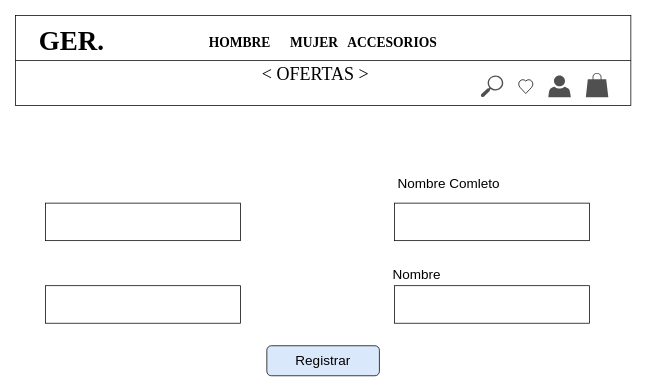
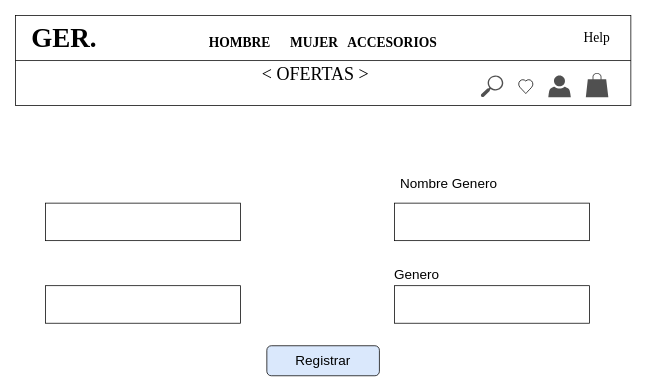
+ <mxCell id="10" value="Help" style="text;html=1;strokeColor=none;fillColor=none;align=center;verticalAlign=middle;whiteSpace=wrap;rounded=0;fontFamily=Tahoma;fontSize=18;" parent="1" vertex="1"><mxGeometry x="765" y="35" width="60" height="30" as="geometry" /></mxCell>
- <mxCell id="4" value="&lt;b&gt;&lt;font style=&quot;font-size: 36px&quot; face=&quot;Tahoma&quot;&gt;GER.&lt;/font&gt;&lt;/b&gt;" style="text;html=1;strokeColor=none;fillColor=none;align=center;verticalAlign=middle;whiteSpace=wrap;rounded=0;" parent="1" vertex="1"><mxGeometry x="40" y="25" width="110" height="60" as="geometry" /></mxCell>
+ <mxCell id="4" value="&lt;b&gt;&lt;font style=&quot;font-size: 36px&quot; face=&quot;Tahoma&quot;&gt;GER.&lt;/font&gt;&lt;/b&gt;" style="text;html=1;strokeColor=none;fillColor=none;align=center;verticalAlign=middle;whiteSpace=wrap;rounded=0;" parent="1" vertex="1"><mxGeometry x="30" width="110" height="60" as="geometry" y="20" /></mxCell>
- <mxCell id="17" value="Nombre Comleto" style="text;html=1;strokeColor=none;fillColor=none;align=center;verticalAlign=middle;whiteSpace=wrap;rounded=0;fontSize=18;" vertex="1" parent="1"><mxGeometry x="525" y="230" width="145" height="30" as="geometry" /></mxCell>
+ <mxCell id="17" value="Nombre Genero" style="text;html=1;strokeColor=none;fillColor=none;align=center;verticalAlign=middle;whiteSpace=wrap;rounded=0;fontSize=18;" vertex="1" parent="1"><mxGeometry x="525" y="230" width="145" height="30" as="geometry" /></mxCell>
- <mxCell id="18" value="Nombre" style="text;html=1;strokeColor=none;fillColor=none;align=center;verticalAlign=middle;whiteSpace=wrap;rounded=0;fontSize=18;" vertex="1" parent="1"><mxGeometry x="525" y="350" width="60" height="30" as="geometry" /></mxCell>
+ <mxCell id="18" value="Genero" style="text;html=1;strokeColor=none;fillColor=none;align=center;verticalAlign=middle;whiteSpace=wrap;rounded=0;fontSize=18;" vertex="1" parent="1"><mxGeometry x="525" y="350" width="60" height="30" as="geometry" /></mxCell>
